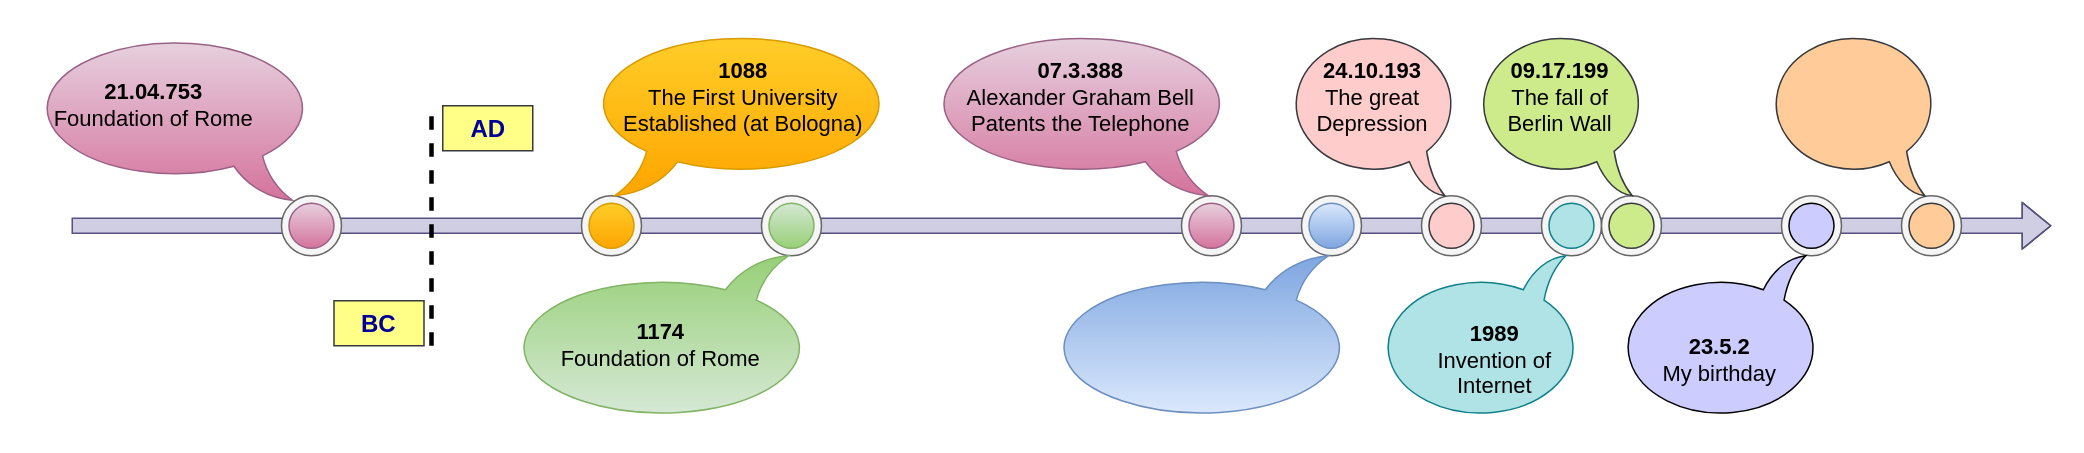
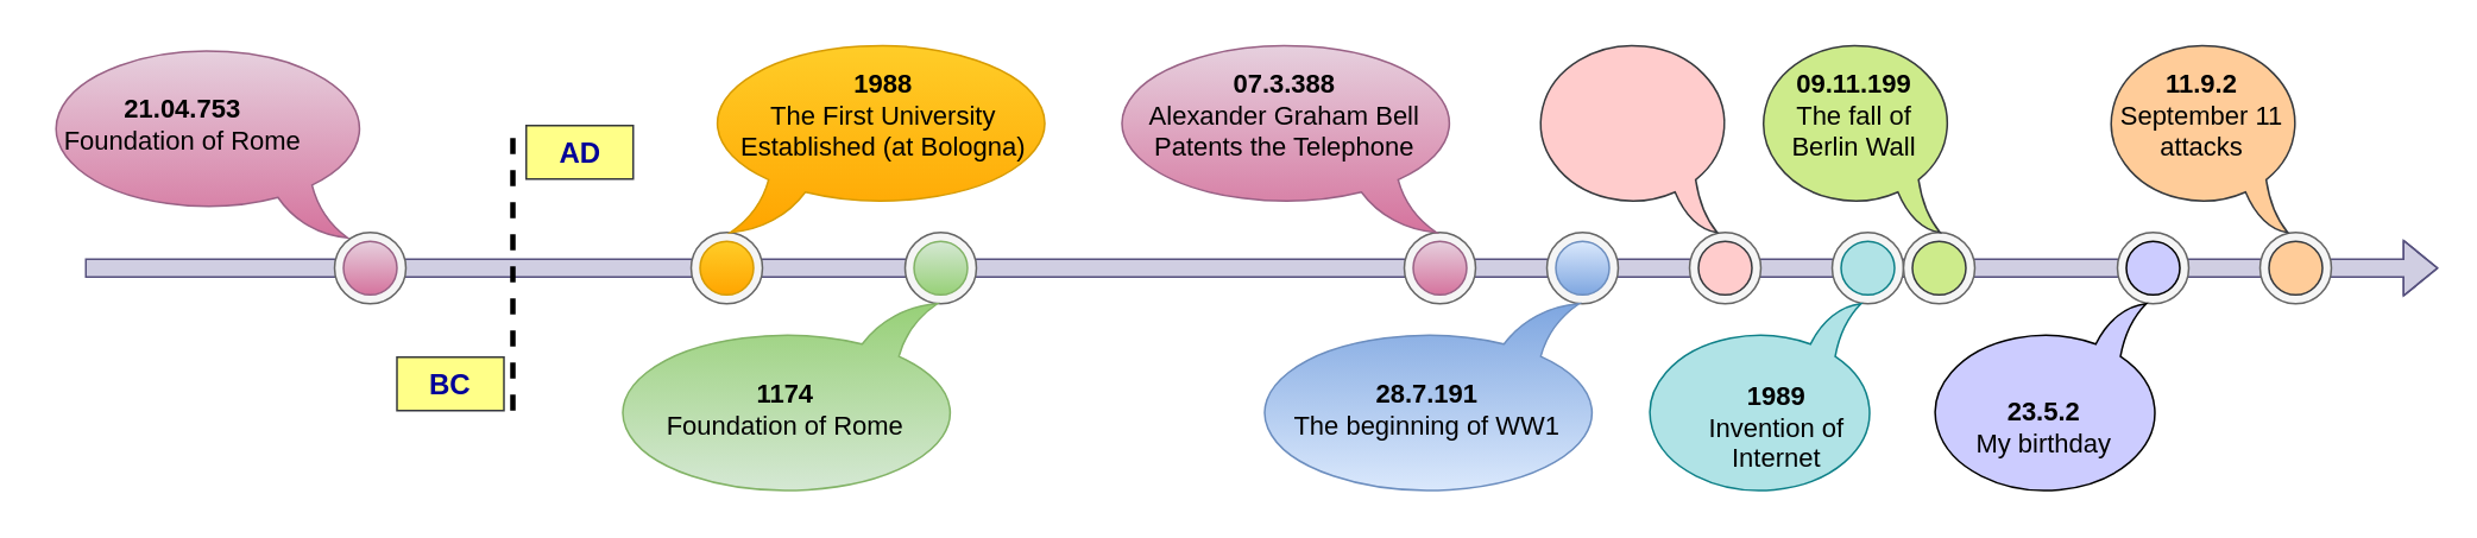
- <mxCell id="13" value="&lt;span id=&quot;docs-internal-guid-b7f70ca1-7fff-4f66-bfb2-ad2543c08ef8&quot;&gt;&lt;span style=&quot;font-size: 11pt; font-family: Arial, sans-serif; background-color: transparent; font-weight: 700; font-variant-numeric: normal; font-variant-east-asian: normal; font-variant-alternates: normal; font-variant-position: normal; vertical-align: baseline; white-space-collapse: preserve;&quot;&gt;1088&lt;/span&gt;&lt;/span&gt;&lt;div&gt;&lt;span id=&quot;docs-internal-guid-ba79d4e6-7fff-1e68-3744-890be0bf4cc4&quot;&gt;&lt;span style=&quot;font-size: 11pt; font-family: Arial, sans-serif; background-color: transparent; font-variant-numeric: normal; font-variant-east-asian: normal; font-variant-alternates: normal; font-variant-position: normal; vertical-align: baseline; white-space-collapse: preserve;&quot;&gt;The First University Established &lt;/span&gt;&lt;/span&gt;&lt;span style=&quot;background-color: transparent; font-family: Arial, sans-serif; font-size: 11pt; white-space-collapse: preserve;&quot;&gt;(at Bologna)&lt;/span&gt;&lt;span&gt;&lt;span style=&quot;font-size: 11pt; font-family: Arial, sans-serif; background-color: transparent; font-weight: 700; font-variant-numeric: normal; font-variant-east-asian: normal; font-variant-alternates: normal; font-variant-position: normal; vertical-align: baseline; white-space-collapse: preserve;&quot;&gt;&lt;br&gt;&lt;/span&gt;&lt;/span&gt;&lt;/div&gt;" style="text;html=1;align=center;verticalAlign=middle;whiteSpace=wrap;rounded=0;" vertex="1" parent="1"><mxGeometry x="409.5" y="37.5" width="170" height="55" as="geometry" /></mxCell>
+ <mxCell id="13" value="&lt;span id=&quot;docs-internal-guid-b7f70ca1-7fff-4f66-bfb2-ad2543c08ef8&quot;&gt;&lt;span style=&quot;font-size: 11pt; font-family: Arial, sans-serif; background-color: transparent; font-weight: 700; font-variant-numeric: normal; font-variant-east-asian: normal; font-variant-alternates: normal; font-variant-position: normal; vertical-align: baseline; white-space-collapse: preserve;&quot;&gt;1988&lt;/span&gt;&lt;/span&gt;&lt;div&gt;&lt;span id=&quot;docs-internal-guid-ba79d4e6-7fff-1e68-3744-890be0bf4cc4&quot;&gt;&lt;span style=&quot;font-size: 11pt; font-family: Arial, sans-serif; background-color: transparent; font-variant-numeric: normal; font-variant-east-asian: normal; font-variant-alternates: normal; font-variant-position: normal; vertical-align: baseline; white-space-collapse: preserve;&quot;&gt;The First University Established &lt;/span&gt;&lt;/span&gt;&lt;span style=&quot;background-color: transparent; font-family: Arial, sans-serif; font-size: 11pt; white-space-collapse: preserve;&quot;&gt;(at Bologna)&lt;/span&gt;&lt;span&gt;&lt;span style=&quot;font-size: 11pt; font-family: Arial, sans-serif; background-color: transparent; font-weight: 700; font-variant-numeric: normal; font-variant-east-asian: normal; font-variant-alternates: normal; font-variant-position: normal; vertical-align: baseline; white-space-collapse: preserve;&quot;&gt;&lt;br&gt;&lt;/span&gt;&lt;/span&gt;&lt;/div&gt;" style="text;html=1;align=center;verticalAlign=middle;whiteSpace=wrap;rounded=0;" vertex="1" parent="1"><mxGeometry x="409.5" y="37.5" width="170" height="55" as="geometry" /></mxCell>
- <mxCell id="29" value="&lt;span id=&quot;docs-internal-guid-682ab63e-7fff-a4cd-7900-dbcd183be8df&quot;&gt;&lt;span style=&quot;font-size: 11pt; font-family: Arial, sans-serif; background-color: transparent; font-weight: 700; font-variant-numeric: normal; font-variant-east-asian: normal; font-variant-alternates: normal; font-variant-position: normal; vertical-align: baseline; white-space-collapse: preserve;&quot;&gt;24.10.193&lt;/span&gt;&lt;/span&gt;&lt;br&gt;&lt;div&gt;&lt;span id=&quot;docs-internal-guid-3e6e458d-7fff-c164-f695-8acc5140c854&quot;&gt;&lt;span style=&quot;font-size: 11pt; font-family: Arial, sans-serif; background-color: transparent; font-variant-numeric: normal; font-variant-east-asian: normal; font-variant-alternates: normal; font-variant-position: normal; vertical-align: baseline; white-space-collapse: preserve;&quot;&gt;The great Depression&lt;/span&gt;&lt;/span&gt;&lt;span&gt;&lt;span style=&quot;font-size: 11pt; font-family: Arial, sans-serif; background-color: transparent; font-weight: 700; font-variant-numeric: normal; font-variant-east-asian: normal; font-variant-alternates: normal; font-variant-position: normal; vertical-align: baseline; white-space-collapse: preserve;&quot;&gt;&lt;br&gt;&lt;/span&gt;&lt;/span&gt;&lt;/div&gt;" style="text;html=1;align=center;verticalAlign=middle;whiteSpace=wrap;rounded=0;" vertex="1" parent="1"><mxGeometry x="862" y="37.5" width="105" height="55" as="geometry" /></mxCell>
- <mxCell id="37" value="&lt;span id=&quot;docs-internal-guid-6dfe9dac-7fff-6758-d3b0-903328646c02&quot;&gt;&lt;span style=&quot;font-size: 11pt; font-family: Arial, sans-serif; background-color: transparent; font-weight: 700; font-variant-numeric: normal; font-variant-east-asian: normal; font-variant-alternates: normal; font-variant-position: normal; vertical-align: baseline; white-space-collapse: preserve;&quot;&gt;09.17.199&lt;/span&gt;&lt;/span&gt;&lt;br&gt;&lt;div&gt;&lt;span id=&quot;docs-internal-guid-64e566d7-7fff-4996-99ce-2d257c9e9728&quot;&gt;&lt;span style=&quot;font-size: 11pt; font-family: Arial, sans-serif; background-color: transparent; font-variant-numeric: normal; font-variant-east-asian: normal; font-variant-alternates: normal; font-variant-position: normal; vertical-align: baseline; white-space-collapse: preserve;&quot;&gt;The fall of Berlin Wall&lt;/span&gt;&lt;/span&gt;&lt;span&gt;&lt;span style=&quot;font-size: 11pt; font-family: Arial, sans-serif; background-color: transparent; font-weight: 700; font-variant-numeric: normal; font-variant-east-asian: normal; font-variant-alternates: normal; font-variant-position: normal; vertical-align: baseline; white-space-collapse: preserve;&quot;&gt;&lt;br&gt;&lt;/span&gt;&lt;/span&gt;&lt;/div&gt;" style="text;html=1;align=center;verticalAlign=middle;whiteSpace=wrap;rounded=0;" vertex="1" parent="1"><mxGeometry x="987" y="37.5" width="105" height="55" as="geometry" /></mxCell>
+ <mxCell id="37" value="&lt;span id=&quot;docs-internal-guid-6dfe9dac-7fff-6758-d3b0-903328646c02&quot;&gt;&lt;span style=&quot;font-size: 11pt; font-family: Arial, sans-serif; background-color: transparent; font-weight: 700; font-variant-numeric: normal; font-variant-east-asian: normal; font-variant-alternates: normal; font-variant-position: normal; vertical-align: baseline; white-space-collapse: preserve;&quot;&gt;09.11.199&lt;/span&gt;&lt;/span&gt;&lt;br&gt;&lt;div&gt;&lt;span id=&quot;docs-internal-guid-64e566d7-7fff-4996-99ce-2d257c9e9728&quot;&gt;&lt;span style=&quot;font-size: 11pt; font-family: Arial, sans-serif; background-color: transparent; font-variant-numeric: normal; font-variant-east-asian: normal; font-variant-alternates: normal; font-variant-position: normal; vertical-align: baseline; white-space-collapse: preserve;&quot;&gt;The fall of Berlin Wall&lt;/span&gt;&lt;/span&gt;&lt;span&gt;&lt;span style=&quot;font-size: 11pt; font-family: Arial, sans-serif; background-color: transparent; font-weight: 700; font-variant-numeric: normal; font-variant-east-asian: normal; font-variant-alternates: normal; font-variant-position: normal; vertical-align: baseline; white-space-collapse: preserve;&quot;&gt;&lt;br&gt;&lt;/span&gt;&lt;/span&gt;&lt;/div&gt;" style="text;html=1;align=center;verticalAlign=middle;whiteSpace=wrap;rounded=0;" vertex="1" parent="1"><mxGeometry x="987" y="37.5" width="105" height="55" as="geometry" /></mxCell>
+ <mxCell id="45" value="&lt;span id=&quot;docs-internal-guid-571cf773-7fff-c2ec-14cb-1ca6bd51b47d&quot;&gt;&lt;span style=&quot;font-size: 11pt; font-family: Arial, sans-serif; background-color: transparent; font-weight: 700; font-variant-numeric: normal; font-variant-east-asian: normal; font-variant-alternates: normal; font-variant-position: normal; vertical-align: baseline; white-space-collapse: preserve;&quot;&gt;11.9.2&lt;/span&gt;&lt;/span&gt;&lt;br&gt;&lt;div&gt;&lt;span id=&quot;docs-internal-guid-64e566d7-7fff-4996-99ce-2d257c9e9728&quot;&gt;&lt;span style=&quot;font-size: 11pt; font-family: Arial, sans-serif; background-color: transparent; font-variant-numeric: normal; font-variant-east-asian: normal; font-variant-alternates: normal; font-variant-position: normal; vertical-align: baseline; white-space-collapse: preserve;&quot;&gt;September 11 attacks&lt;/span&gt;&lt;/span&gt;&lt;span&gt;&lt;span style=&quot;font-size: 11pt; font-family: Arial, sans-serif; background-color: transparent; font-weight: 700; font-variant-numeric: normal; font-variant-east-asian: normal; font-variant-alternates: normal; font-variant-position: normal; vertical-align: baseline; white-space-collapse: preserve;&quot;&gt;&lt;br&gt;&lt;/span&gt;&lt;/span&gt;&lt;/div&gt;" style="text;html=1;align=center;verticalAlign=middle;whiteSpace=wrap;rounded=0;" vertex="1" parent="1"><mxGeometry x="1182" y="37.5" width="105" height="55" as="geometry" /></mxCell>
+ <mxCell id="25" value="&lt;span id=&quot;docs-internal-guid-b996ef95-7fff-af68-0263-2d592b139016&quot;&gt;&lt;span style=&quot;font-size: 11pt; font-family: Arial, sans-serif; background-color: transparent; font-weight: 700; font-variant-numeric: normal; font-variant-east-asian: normal; font-variant-alternates: normal; font-variant-position: normal; vertical-align: baseline; white-space-collapse: preserve;&quot;&gt;28.7.191&lt;/span&gt;&lt;/span&gt;&lt;br&gt;&lt;div&gt;&lt;span id=&quot;docs-internal-guid-6607dce1-7fff-930b-4b4e-965db58c2593&quot;&gt;&lt;span style=&quot;font-size: 11pt; font-family: Arial, sans-serif; background-color: transparent; font-variant-numeric: normal; font-variant-east-asian: normal; font-variant-alternates: normal; font-variant-position: normal; vertical-align: baseline; white-space-collapse: preserve;&quot;&gt;The beginning of WW1&lt;/span&gt;&lt;/span&gt;&lt;span&gt;&lt;span style=&quot;font-size: 11pt; font-family: Arial, sans-serif; background-color: transparent; font-weight: 700; font-variant-numeric: normal; font-variant-east-asian: normal; font-variant-alternates: normal; font-variant-position: normal; vertical-align: baseline; white-space-collapse: preserve;&quot;&gt;&lt;br&gt;&lt;/span&gt;&lt;/span&gt;&lt;/div&gt;" style="text;html=1;align=center;verticalAlign=middle;whiteSpace=wrap;rounded=0;" vertex="1" parent="1"><mxGeometry x="714.5" y="210" width="170" height="40" as="geometry" /></mxCell>
